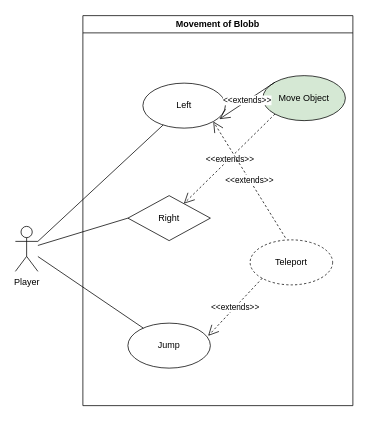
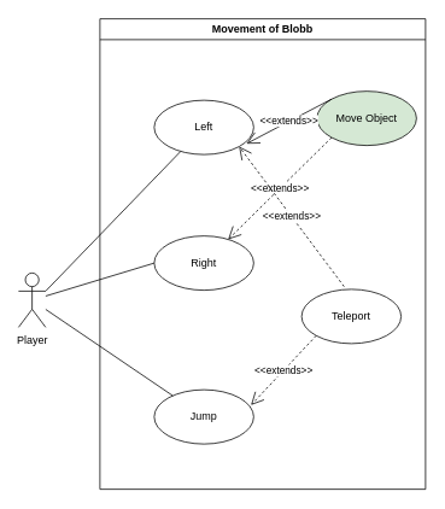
- <mxCell id="4" value="Left" style="ellipse;whiteSpace=wrap;html=1;" vertex="1" parent="3"><mxGeometry x="80" y="90" width="110" height="60" as="geometry" /></mxCell>
+ <mxCell id="4" value="Left" style="ellipse;whiteSpace=wrap;html=1;" vertex="1" parent="3"><mxGeometry x="60" y="90" width="110" height="60" as="geometry" /></mxCell>
- <mxCell id="6" value="Right" style="rhombus;whiteSpace=wrap;html=1;" vertex="1" parent="3"><mxGeometry x="60" y="240" width="110" height="60" as="geometry" /></mxCell>
+ <mxCell id="6" value="Right" style="ellipse;whiteSpace=wrap;html=1;" vertex="1" parent="3"><mxGeometry x="60" y="240" width="110" height="60" as="geometry" /></mxCell>
- <mxCell id="13" value="Teleport" style="ellipse;whiteSpace=wrap;html=1;dashed=1;" vertex="1" parent="1"><mxGeometry x="333" y="319" width="110" height="60" as="geometry" /></mxCell>
+ <mxCell id="13" value="Teleport" style="ellipse;whiteSpace=wrap;html=1;" vertex="1" parent="1"><mxGeometry x="333" y="319" width="110" height="60" as="geometry" /></mxCell>
